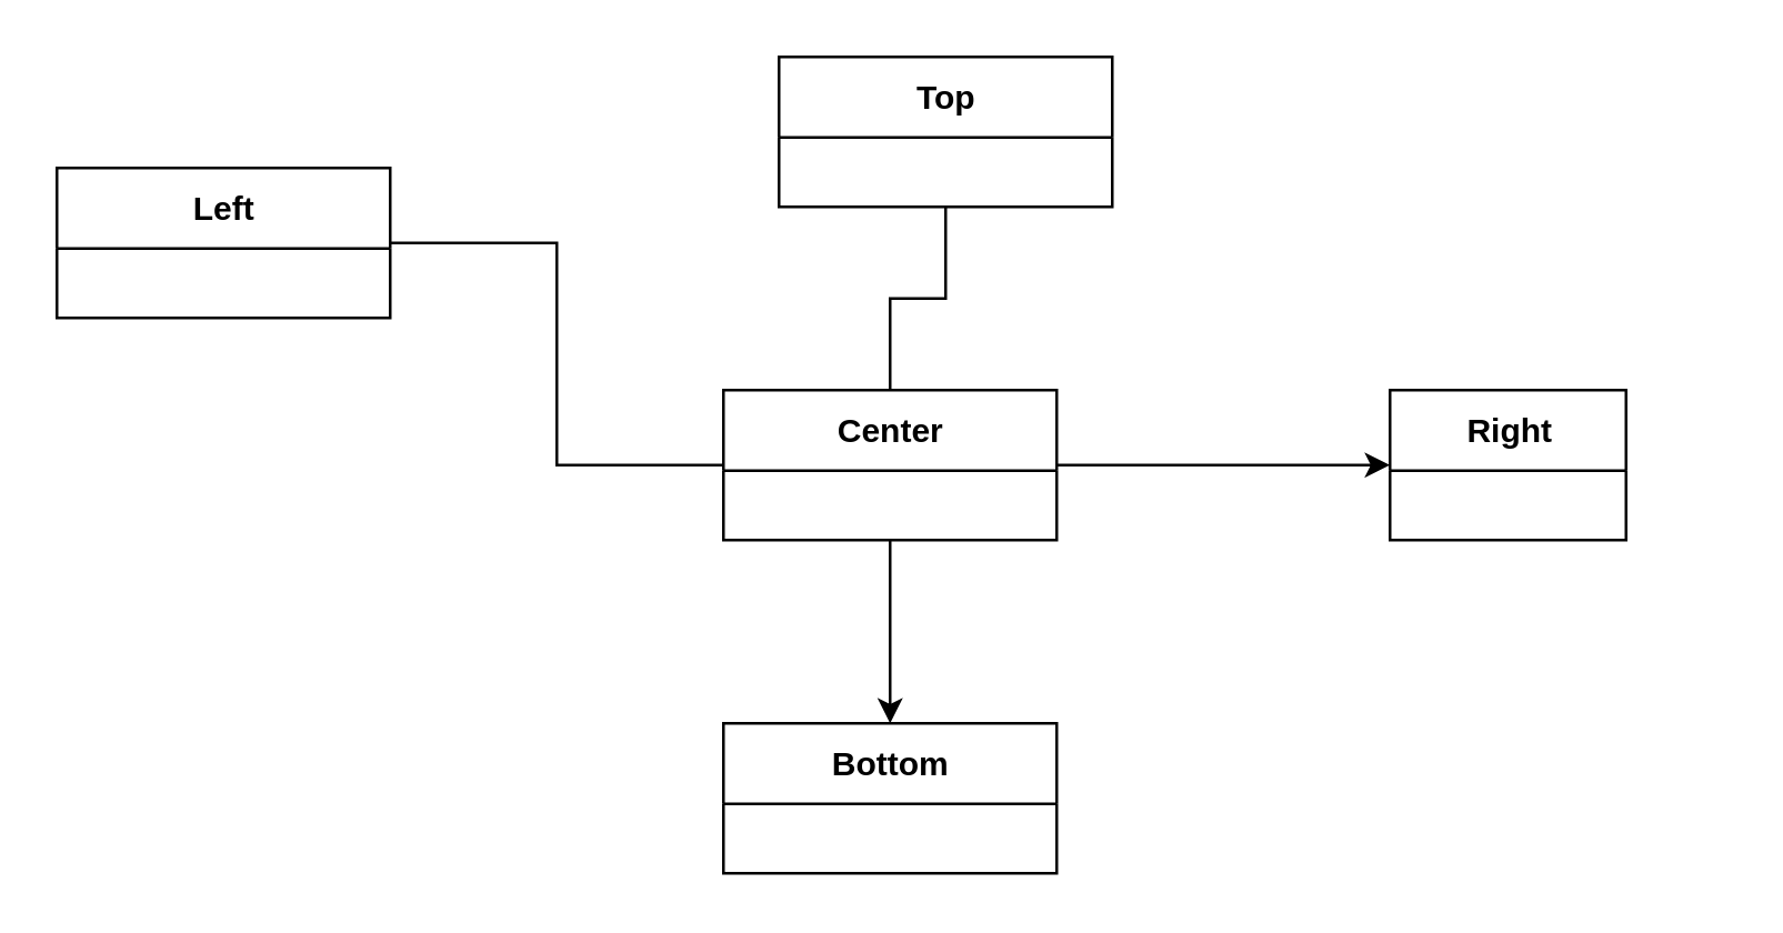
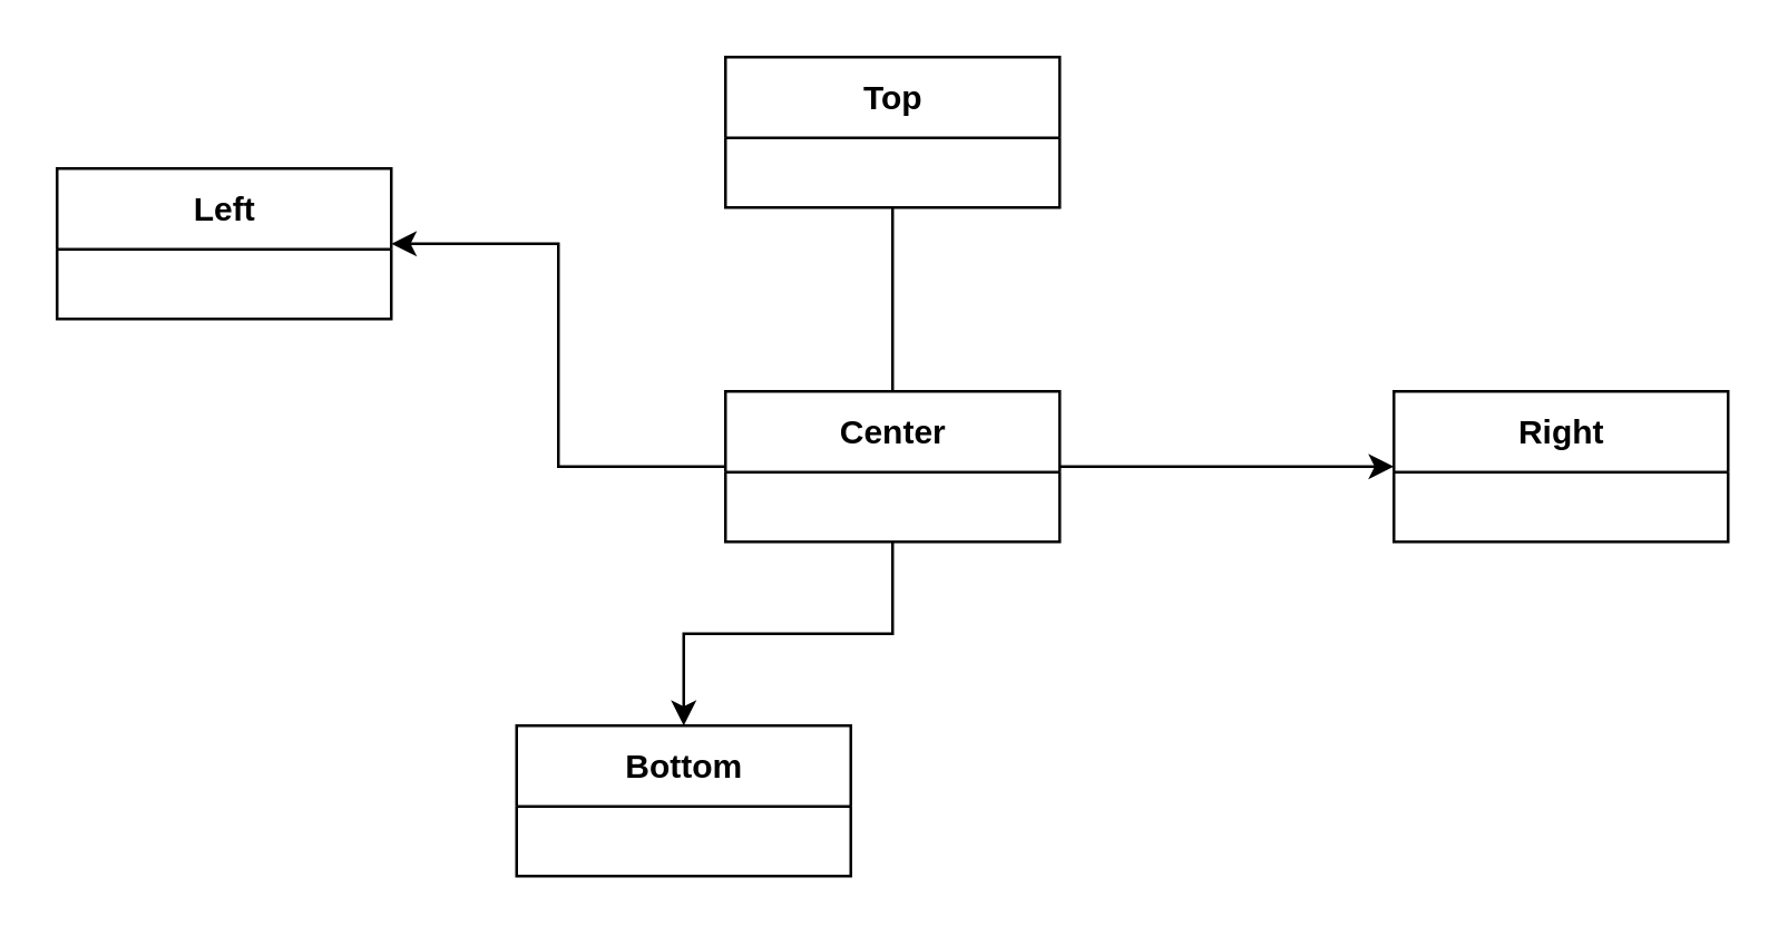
- <mxCell id="7" value="Top" style="swimlane;fontStyle=1;align=center;verticalAlign=middle;childLayout=stackLayout;horizontal=1;startSize=29;horizontalStack=0;resizeParent=1;resizeParentMax=0;resizeLast=0;collapsible=0;marginBottom=0;html=1;" vertex="1" parent="1"><mxGeometry x="280" y="20" width="120" height="54" as="geometry" /></mxCell>
+ <mxCell id="7" value="Top" style="swimlane;fontStyle=1;align=center;verticalAlign=middle;childLayout=stackLayout;horizontal=1;startSize=29;horizontalStack=0;resizeParent=1;resizeParentMax=0;resizeLast=0;collapsible=0;marginBottom=0;html=1;" vertex="1" parent="1"><mxGeometry x="260" y="20" width="120" height="54" as="geometry" /></mxCell>
- <mxCell id="3" style="edgeStyle=orthogonalEdgeStyle;rounded=0;orthogonalLoop=1;jettySize=auto;html=1;entryX=1;entryY=0.5;entryDx=0;entryDy=0;endArrow=none;" edge="1" parent="1" source="6" target="9"><mxGeometry relative="1" as="geometry" /></mxCell>
+ <mxCell id="3" style="edgeStyle=orthogonalEdgeStyle;rounded=0;orthogonalLoop=1;jettySize=auto;html=1;entryX=1;entryY=0.5;entryDx=0;entryDy=0;" edge="1" parent="1" source="6" target="9"><mxGeometry relative="1" as="geometry" /></mxCell>
- <mxCell id="10" value="Right" style="swimlane;fontStyle=1;align=center;verticalAlign=middle;childLayout=stackLayout;horizontal=1;startSize=29;horizontalStack=0;resizeParent=1;resizeParentMax=0;resizeLast=0;collapsible=0;marginBottom=0;html=1;" vertex="1" parent="1"><mxGeometry x="500" y="140" width="85" height="54" as="geometry" /></mxCell>
+ <mxCell id="10" value="Right" style="swimlane;fontStyle=1;align=center;verticalAlign=middle;childLayout=stackLayout;horizontal=1;startSize=29;horizontalStack=0;resizeParent=1;resizeParentMax=0;resizeLast=0;collapsible=0;marginBottom=0;html=1;" vertex="1" parent="1"><mxGeometry x="500" y="140" width="120" height="54" as="geometry" /></mxCell>
- <mxCell id="8" value="Bottom" style="swimlane;fontStyle=1;align=center;verticalAlign=middle;childLayout=stackLayout;horizontal=1;startSize=29;horizontalStack=0;resizeParent=1;resizeParentMax=0;resizeLast=0;collapsible=0;marginBottom=0;html=1;" vertex="1" parent="1"><mxGeometry x="260" y="260" width="120" height="54" as="geometry" /></mxCell>
+ <mxCell id="8" value="Bottom" style="swimlane;fontStyle=1;align=center;verticalAlign=middle;childLayout=stackLayout;horizontal=1;startSize=29;horizontalStack=0;resizeParent=1;resizeParentMax=0;resizeLast=0;collapsible=0;marginBottom=0;html=1;" vertex="1" parent="1"><mxGeometry x="185" y="260" width="120" height="54" as="geometry" /></mxCell>
